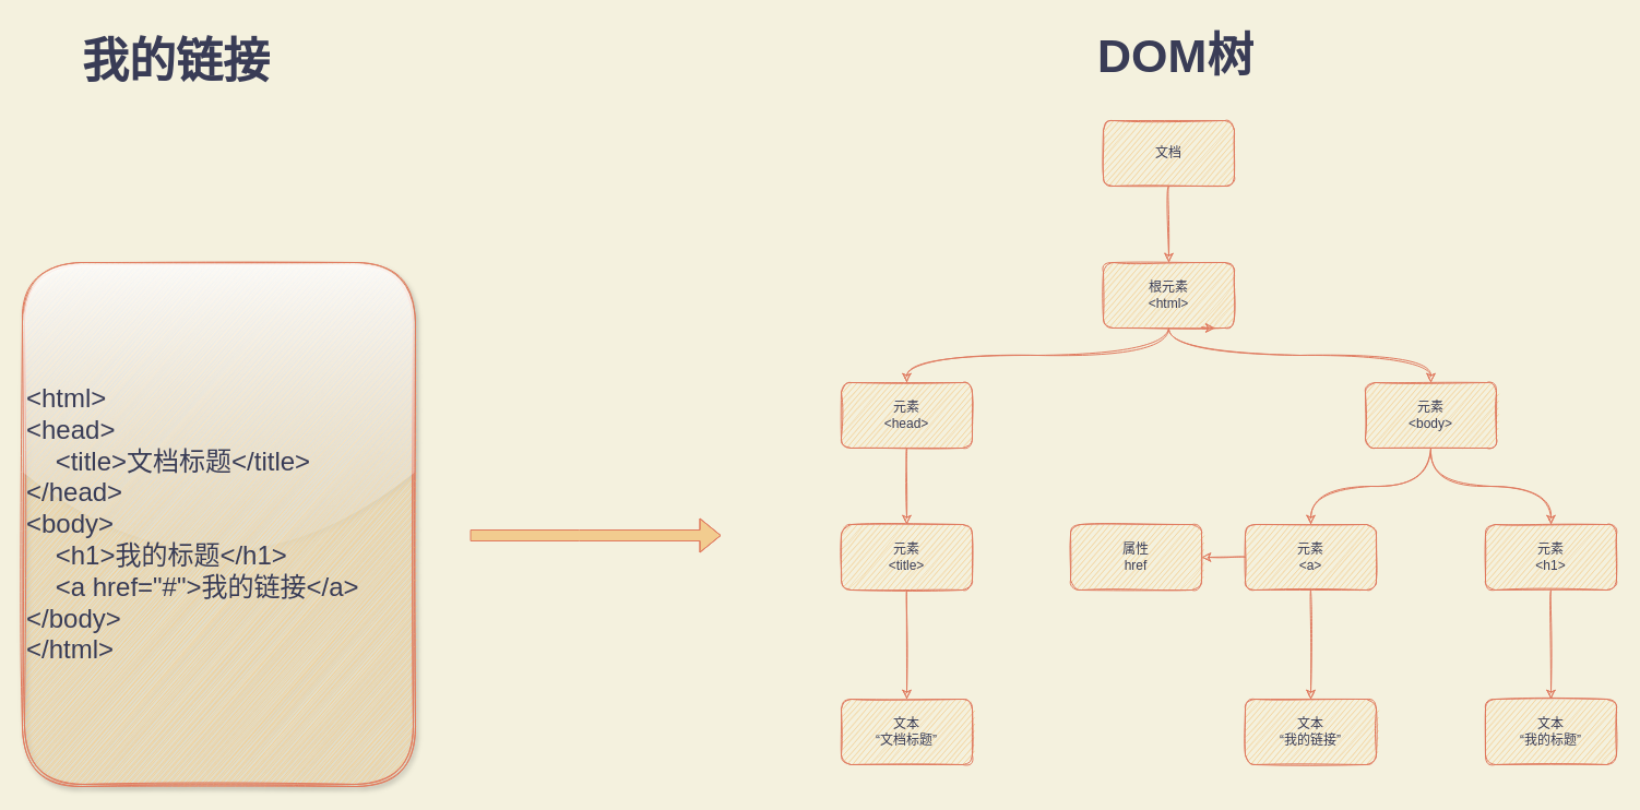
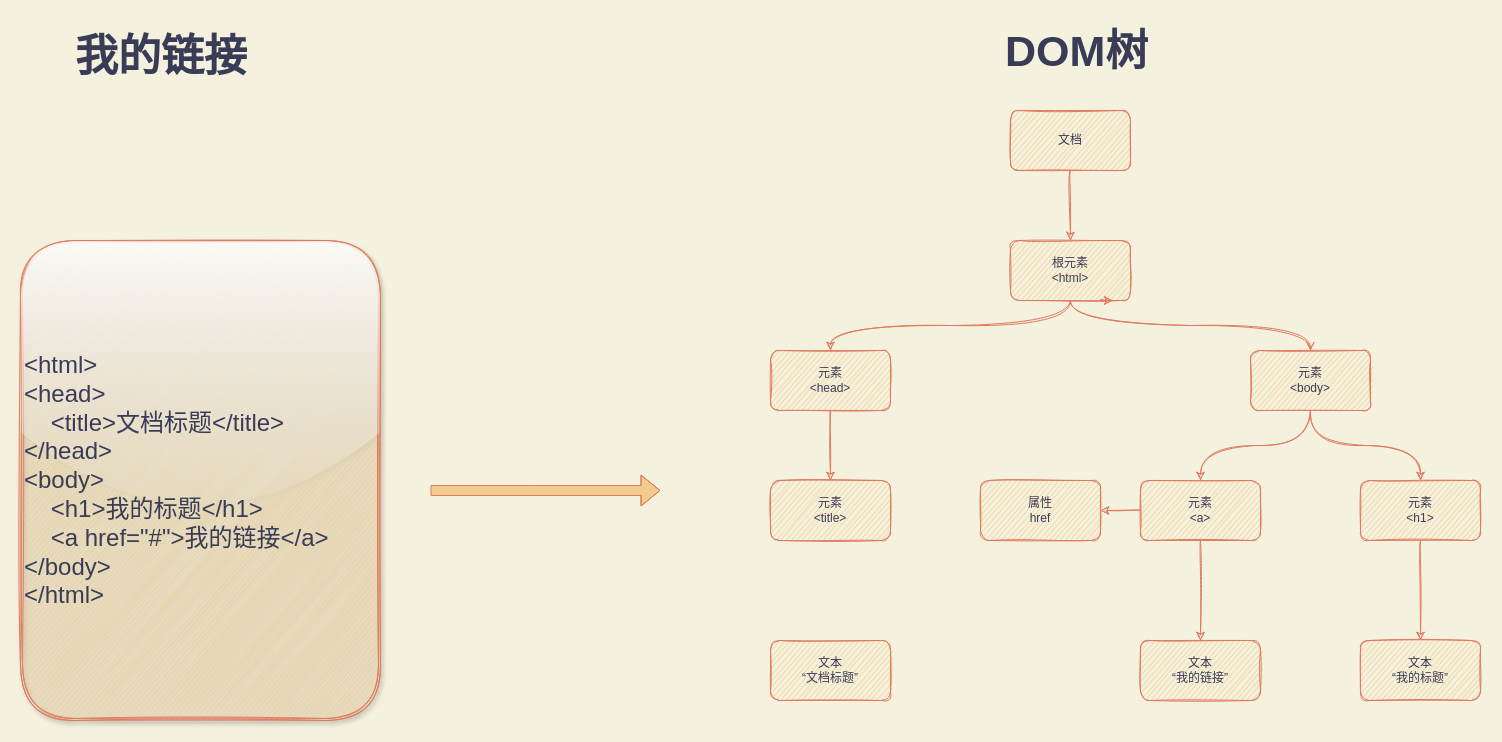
- <mxCell id="5" style="edgeStyle=orthogonalEdgeStyle;curved=1;rounded=1;sketch=1;orthogonalLoop=1;jettySize=auto;html=1;exitX=0.5;exitY=1;exitDx=0;exitDy=0;entryX=0.5;entryY=0;entryDx=0;entryDy=0;strokeColor=#E07A5F;fillColor=#F2CC8F;fontColor=#393C56;" edge="1" parent="1" source="6" target="11"><mxGeometry relative="1" as="geometry" /></mxCell>
+ <mxCell id="5" style="edgeStyle=orthogonalEdgeStyle;curved=1;rounded=1;sketch=1;orthogonalLoop=1;jettySize=auto;html=1;exitX=0.5;exitY=1;exitDx=0;exitDy=0;entryX=0.5;entryY=0;entryDx=0;entryDy=0;strokeColor=#E07A5F;fillColor=#F2CC8F;fontColor=#393C56;endArrow=open;" edge="1" parent="1" source="6" target="11"><mxGeometry relative="1" as="geometry" /></mxCell>
- <mxCell id="13" style="edgeStyle=orthogonalEdgeStyle;curved=1;rounded=1;sketch=1;orthogonalLoop=1;jettySize=auto;html=1;exitX=0.5;exitY=1;exitDx=0;exitDy=0;strokeColor=#E07A5F;fillColor=#F2CC8F;fontColor=#393C56;" edge="1" parent="1" source="14" target="21"><mxGeometry relative="1" as="geometry" /></mxCell>
